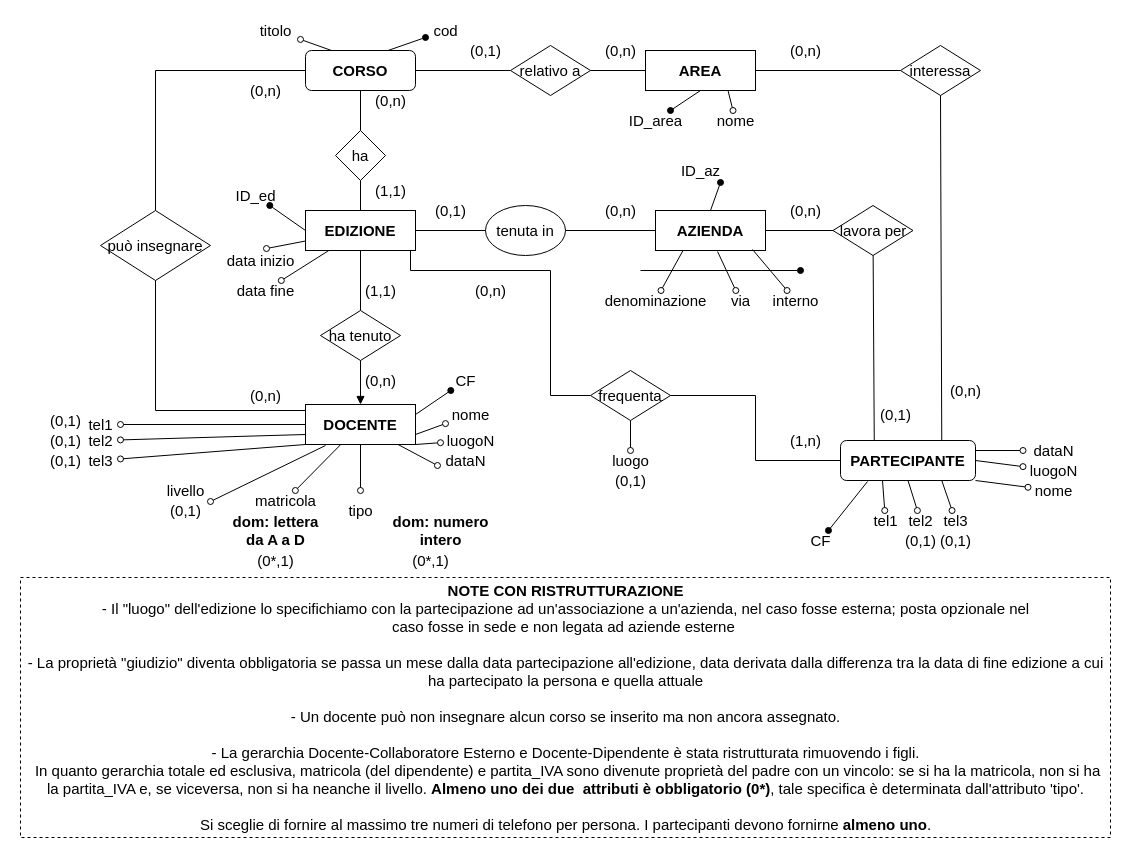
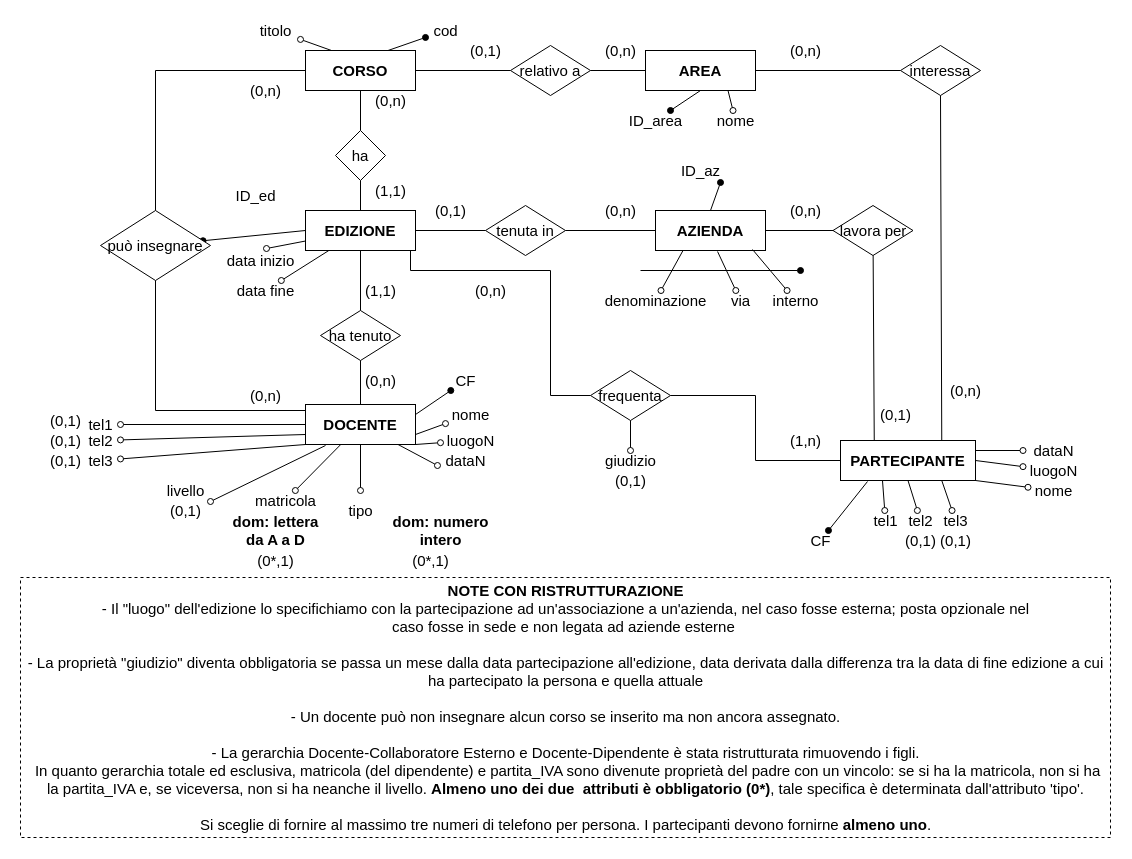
- <mxCell id="3" value="&lt;b&gt;&lt;font style=&quot;font-size: 15px&quot;&gt;CORSO&lt;/font&gt;&lt;/b&gt;" style="whiteSpace=wrap;html=1;rounded=1;" parent="1" vertex="1"><mxGeometry x="305" y="50" width="110" height="40" as="geometry" /></mxCell>
+ <mxCell id="3" value="&lt;b&gt;&lt;font style=&quot;font-size: 15px&quot;&gt;CORSO&lt;/font&gt;&lt;/b&gt;" style="rounded=0;whiteSpace=wrap;html=1;" parent="1" vertex="1"><mxGeometry x="305" y="50" width="110" height="40" as="geometry" /></mxCell>
- <mxCell id="30" style="edgeStyle=none;rounded=0;orthogonalLoop=1;jettySize=auto;html=1;fontSize=15;endArrow=oval;endFill=1;exitX=0;exitY=0.5;exitDx=0;exitDy=0;" parent="1" source="5" target="31" edge="1"><mxGeometry relative="1" as="geometry"><mxPoint x="281" y="215" as="sourcePoint" /></mxGeometry></mxCell>
+ <mxCell id="30" style="edgeStyle=none;rounded=0;orthogonalLoop=1;jettySize=auto;html=1;fontSize=15;endArrow=oval;endFill=1;exitX=0;exitY=0.5;exitDx=0;exitDy=0;" parent="1" source="5" target="36" edge="1"><mxGeometry relative="1" as="geometry"><mxPoint x="281" y="215" as="sourcePoint" /></mxGeometry></mxCell>
- <mxCell id="6" value="tenuta in" style="ellipse;whiteSpace=wrap;html=1;fontSize=15;" parent="1" vertex="1"><mxGeometry x="485" y="205" width="80" height="50" as="geometry" /></mxCell>
+ <mxCell id="6" value="tenuta in" style="rhombus;whiteSpace=wrap;html=1;fontSize=15;" parent="1" vertex="1"><mxGeometry x="485" y="205" width="80" height="50" as="geometry" /></mxCell>
- <mxCell id="35" value="" style="endArrow=block;html=1;rounded=0;fontSize=15;entryX=0.5;entryY=0;entryDx=0;entryDy=0;" parent="1" source="33" target="32" edge="1"><mxGeometry relative="1" as="geometry"><mxPoint x="505" y="385" as="sourcePoint" /><mxPoint x="425" y="385" as="targetPoint" /></mxGeometry></mxCell>
+ <mxCell id="35" value="" style="endArrow=none;html=1;rounded=0;fontSize=15;entryX=0.5;entryY=0;entryDx=0;entryDy=0;" parent="1" source="33" target="32" edge="1"><mxGeometry relative="1" as="geometry"><mxPoint x="505" y="385" as="sourcePoint" /><mxPoint x="425" y="385" as="targetPoint" /></mxGeometry></mxCell>
- <mxCell id="84" value="luogo" style="text;html=1;align=center;verticalAlign=middle;resizable=0;points=[];autosize=1;strokeColor=none;fillColor=none;fontSize=15;" parent="1" vertex="1"><mxGeometry x="595" y="450" width="70" height="20" as="geometry" /></mxCell>
+ <mxCell id="84" value="giudizio" style="text;html=1;align=center;verticalAlign=middle;resizable=0;points=[];autosize=1;strokeColor=none;fillColor=none;fontSize=15;" parent="1" vertex="1"><mxGeometry x="595" y="450" width="70" height="20" as="geometry" /></mxCell>
- <mxCell id="54" value="&lt;b&gt;&lt;font style=&quot;font-size: 15px&quot;&gt;PARTECIPANTE&lt;br&gt;&lt;/font&gt;&lt;/b&gt;" style="whiteSpace=wrap;html=1;rounded=1;" parent="1" vertex="1"><mxGeometry x="840" y="440" width="135" height="40" as="geometry" /></mxCell>
+ <mxCell id="54" value="&lt;b&gt;&lt;font style=&quot;font-size: 15px&quot;&gt;PARTECIPANTE&lt;br&gt;&lt;/font&gt;&lt;/b&gt;" style="rounded=0;whiteSpace=wrap;html=1;" parent="1" vertex="1"><mxGeometry x="840" y="440" width="135" height="40" as="geometry" /></mxCell>
